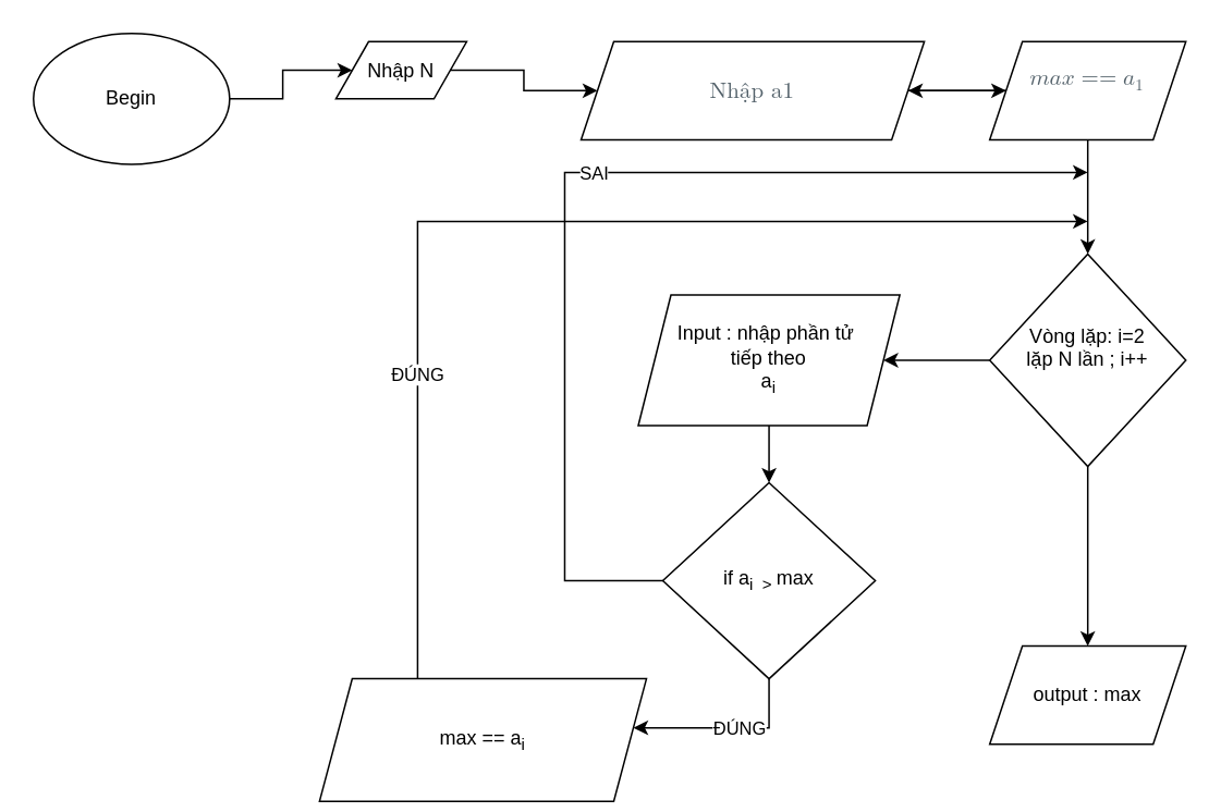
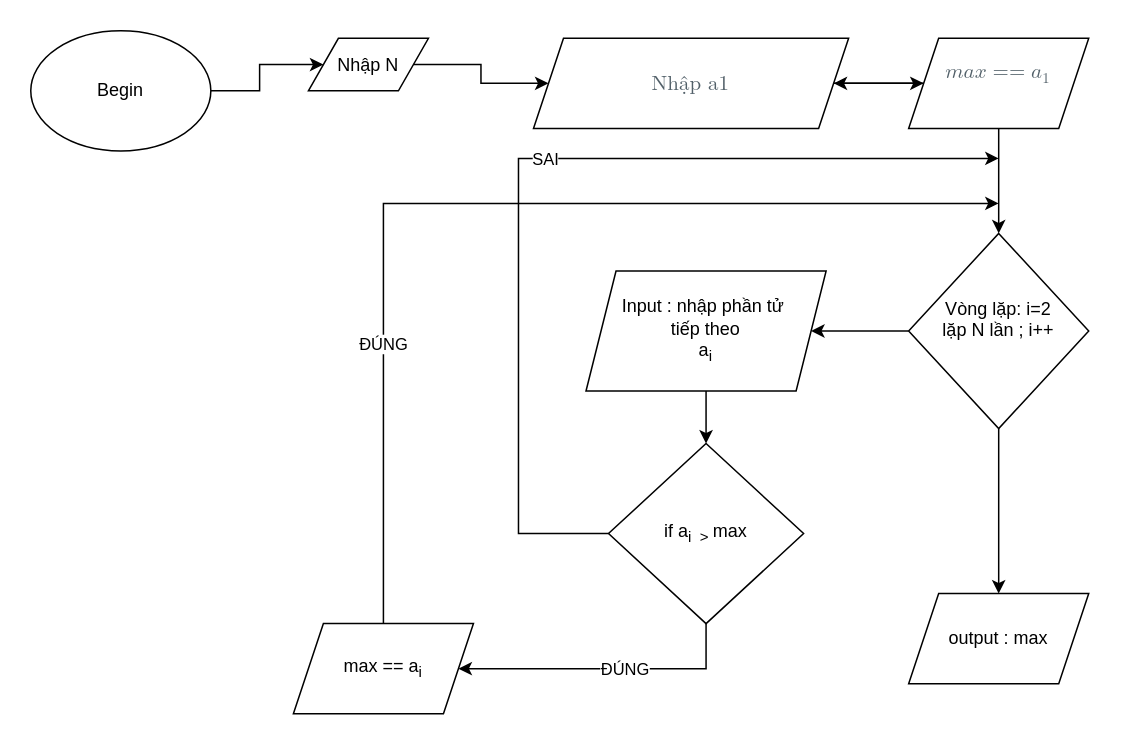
- <mxCell id="20" value="max == a&lt;sub&gt;i&lt;/sub&gt;" style="shape=parallelogram;perimeter=parallelogramPerimeter;whiteSpace=wrap;html=1;fixedSize=1;" parent="1" vertex="1"><mxGeometry x="195" y="415" width="200" height="75" as="geometry" /></mxCell>
+ <mxCell id="20" value="max == a&lt;sub&gt;i&lt;/sub&gt;" style="shape=parallelogram;perimeter=parallelogramPerimeter;whiteSpace=wrap;html=1;fixedSize=1;" parent="1" vertex="1"><mxGeometry x="195" y="415" width="120" height="60" as="geometry" /></mxCell>
